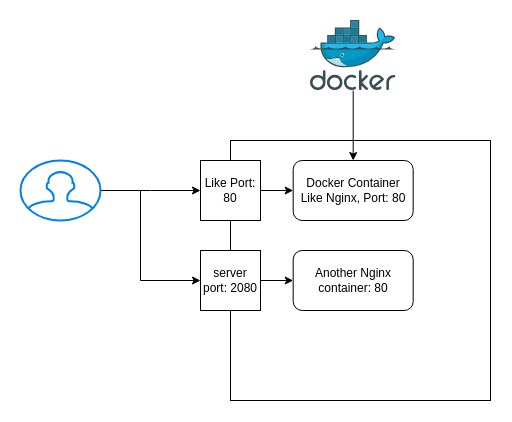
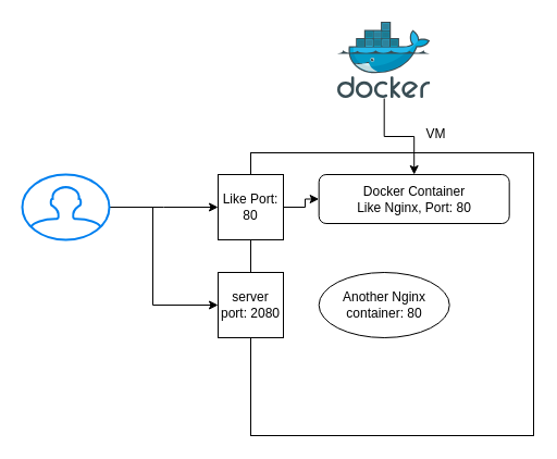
+ <mxCell id="6" value="VM" style="text;html=1;align=center;verticalAlign=middle;resizable=0;points=[];autosize=1;strokeColor=none;fillColor=none;" vertex="1" parent="1"><mxGeometry x="380" y="108" width="40" height="30" as="geometry" /></mxCell>
- <mxCell id="3" value="Docker Container&lt;br&gt;Like Nginx, Port: 80" style="rounded=1;whiteSpace=wrap;html=1;" vertex="1" parent="1"><mxGeometry x="292.68" y="160" width="120" height="60" as="geometry" /></mxCell>
+ <mxCell id="3" value="Docker Container&lt;br&gt;Like Nginx, Port: 80" style="rounded=1;whiteSpace=wrap;html=1;" vertex="1" parent="1"><mxGeometry x="292.68" y="160" width="175" height="45" as="geometry" /></mxCell>
- <mxCell id="13" style="edgeStyle=orthogonalEdgeStyle;rounded=0;orthogonalLoop=1;jettySize=auto;html=1;" edge="1" parent="1" source="14" target="12"><mxGeometry relative="1" as="geometry" /></mxCell>
- <mxCell id="12" value="Another Nginx container: 80" style="rounded=1;whiteSpace=wrap;html=1;" vertex="1" parent="1"><mxGeometry x="292.68" y="250" width="120" height="60" as="geometry" /></mxCell>
+ <mxCell id="12" value="Another Nginx container: 80" style="ellipse;whiteSpace=wrap;html=1;" vertex="1" parent="1"><mxGeometry x="292.68" y="250" width="120" height="60" as="geometry" /></mxCell>
